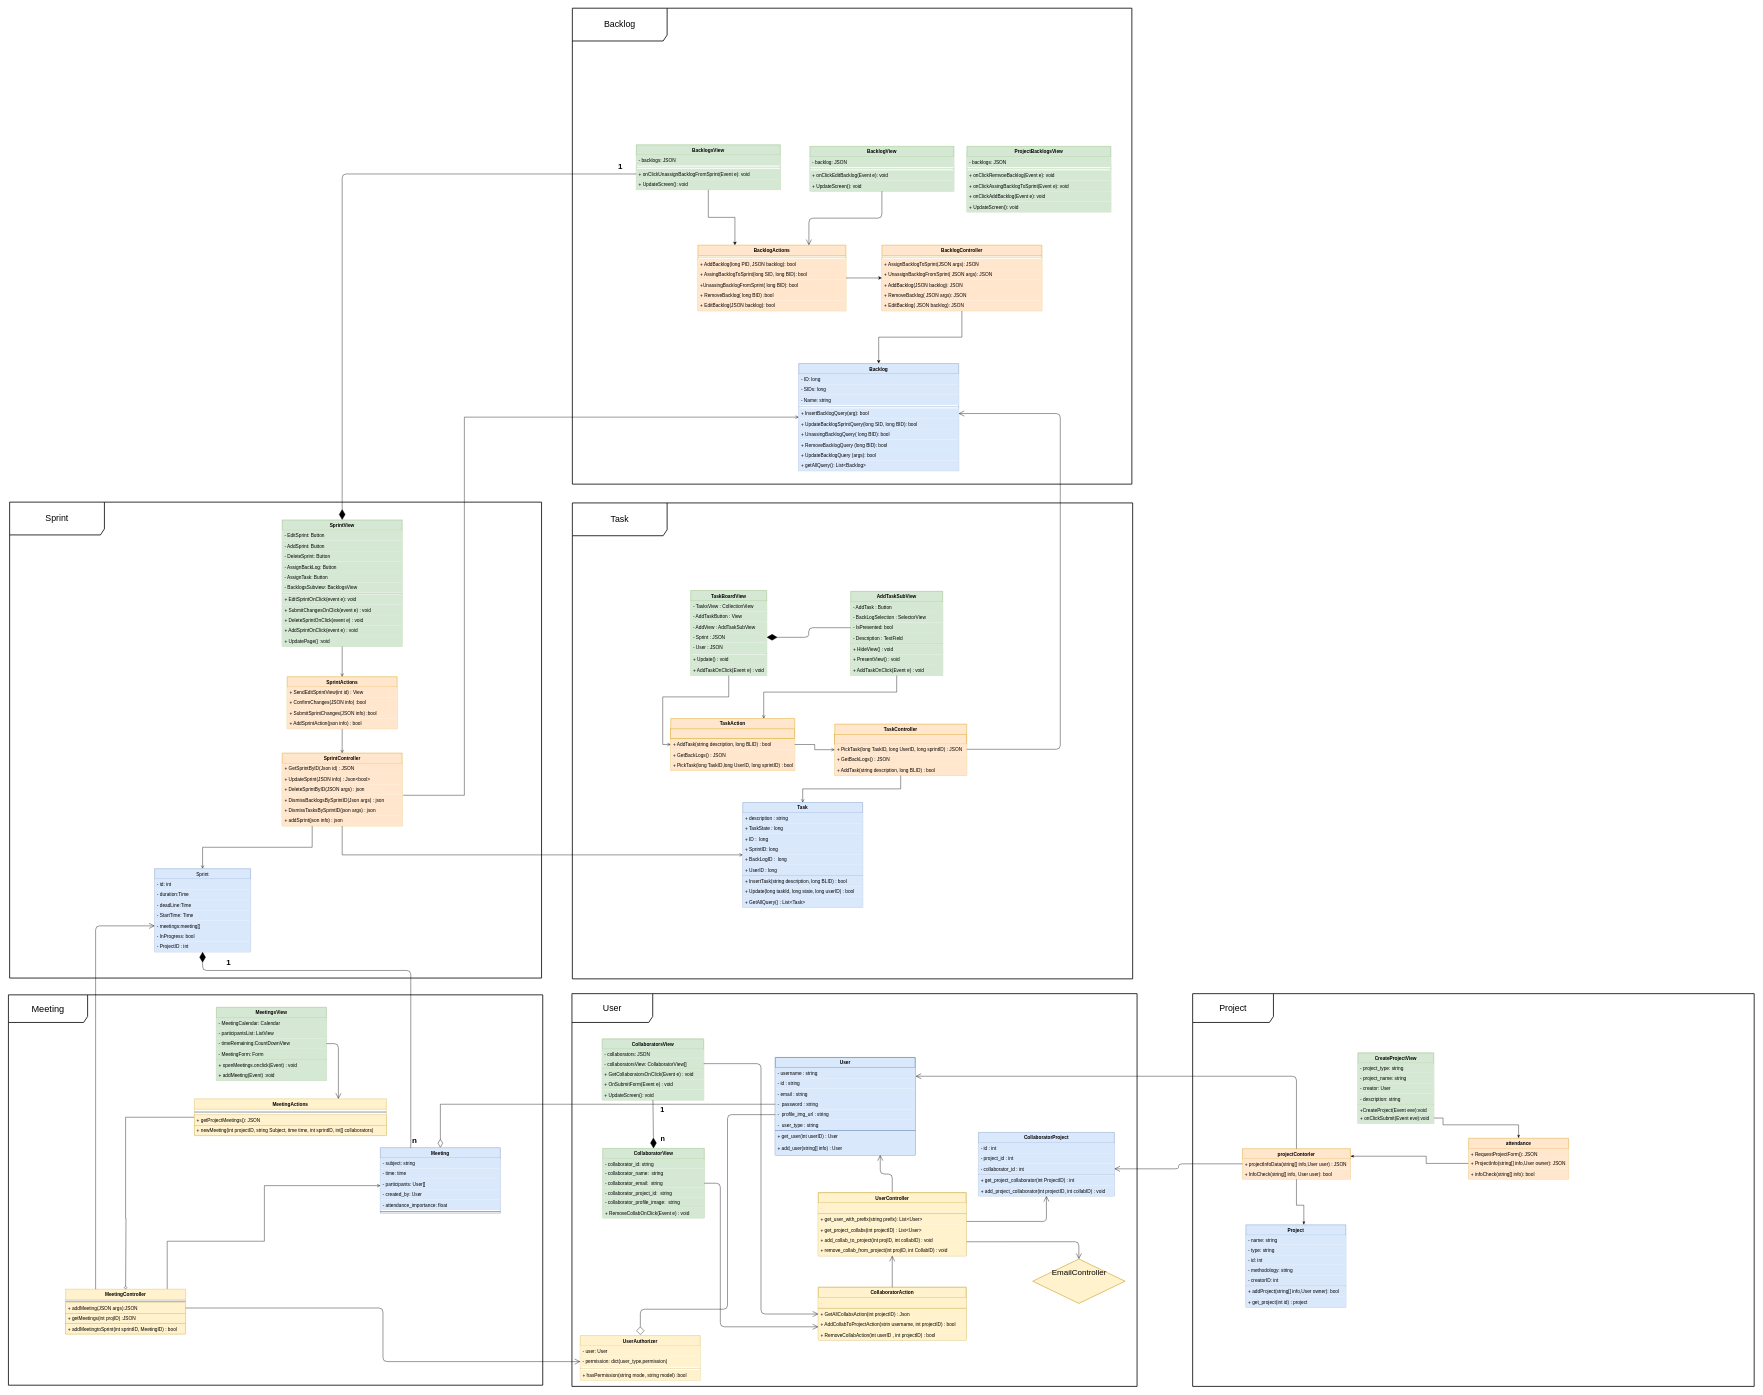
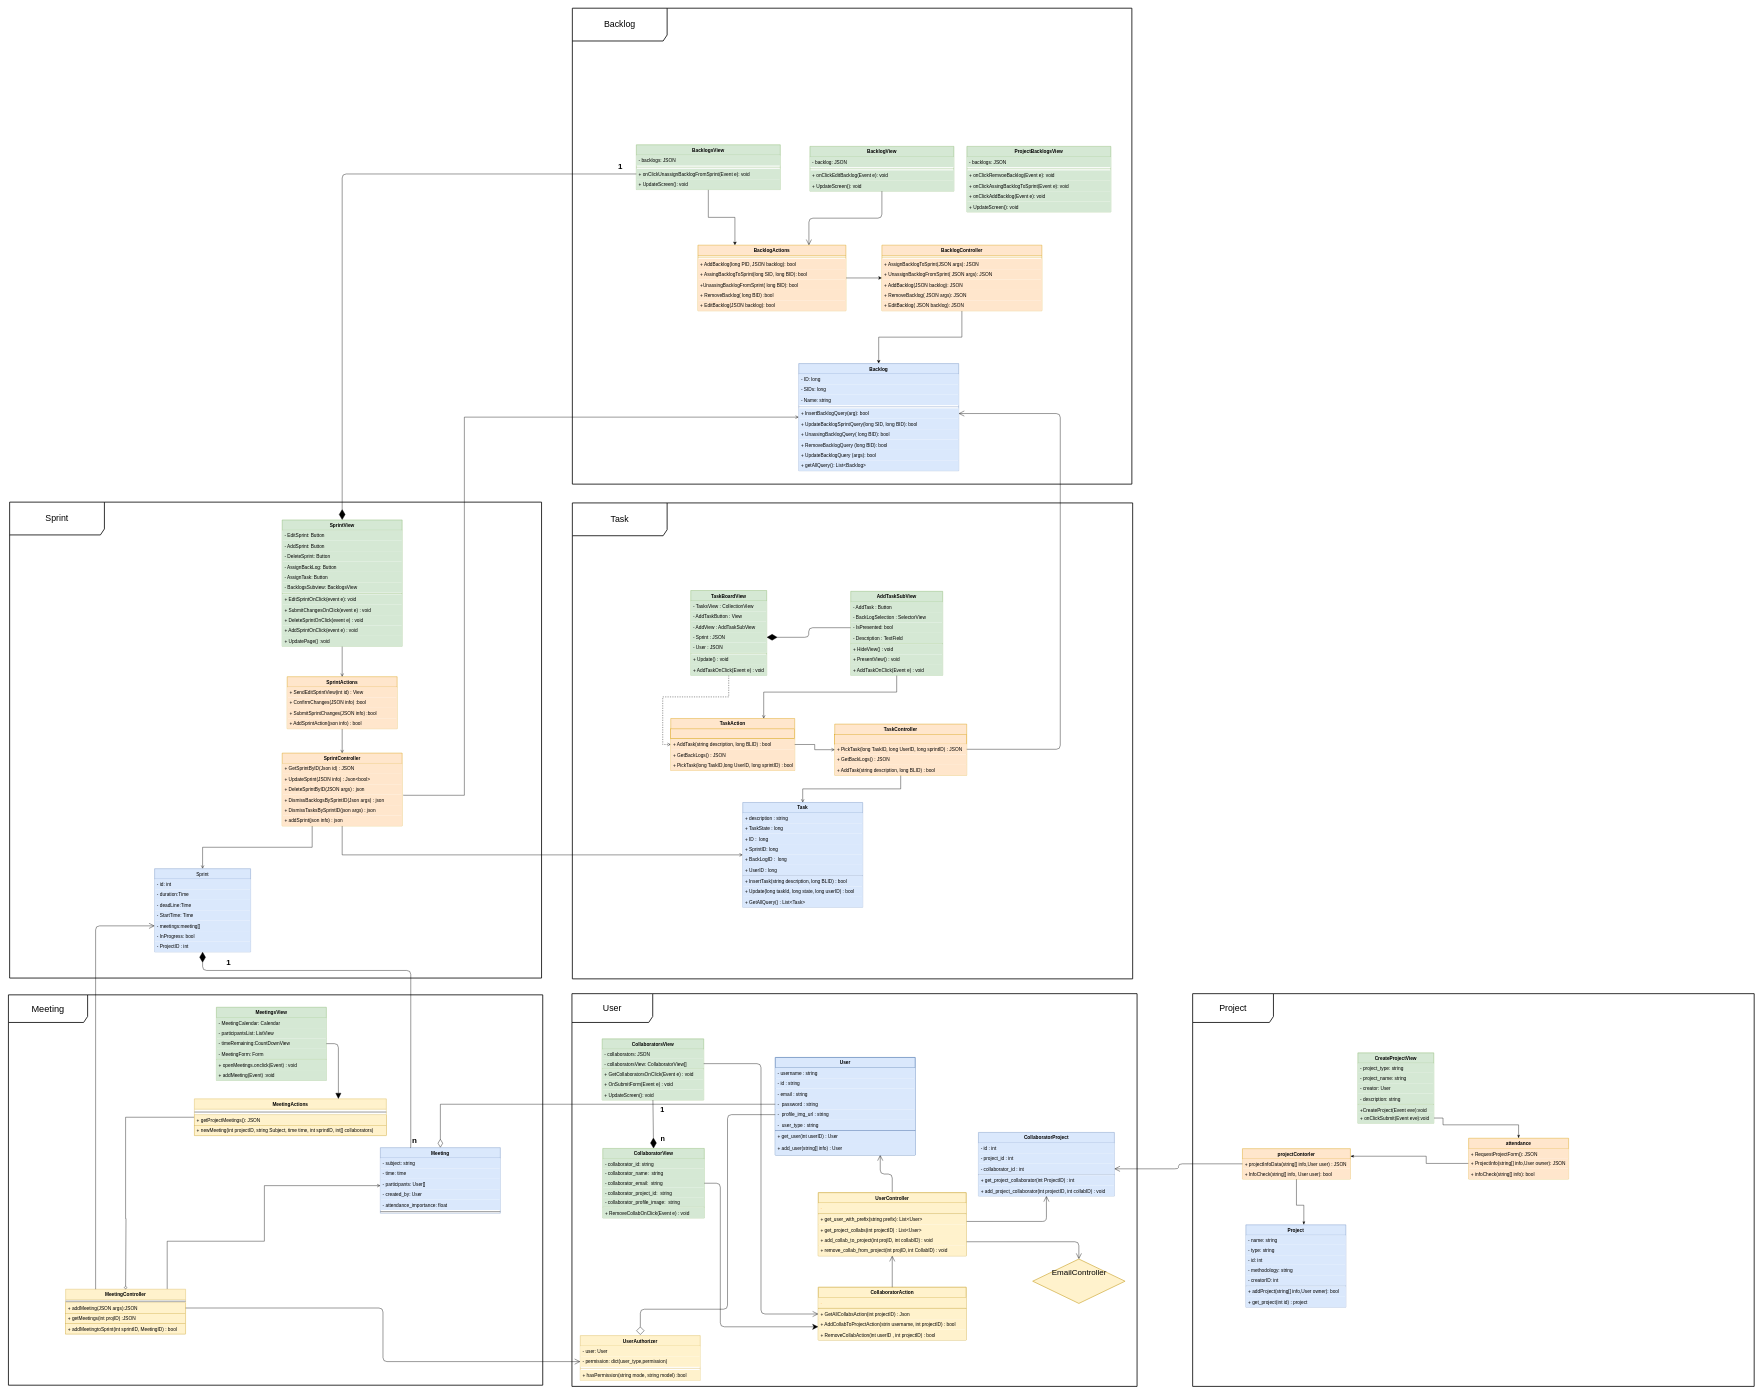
- <mxCell id="176" style="edgeStyle=orthogonalEdgeStyle;rounded=0;orthogonalLoop=1;jettySize=auto;html=1;exitX=0.5;exitY=1;exitDx=0;exitDy=0;entryX=0;entryY=0.5;entryDx=0;entryDy=0;endArrow=open;endFill=0;" parent="1" source="177" target="197" edge="1"><mxGeometry relative="1" as="geometry" /></mxCell>
+ <mxCell id="176" style="edgeStyle=orthogonalEdgeStyle;rounded=0;orthogonalLoop=1;jettySize=auto;html=1;exitX=0.5;exitY=1;exitDx=0;exitDy=0;entryX=0;entryY=0.5;entryDx=0;entryDy=0;endArrow=open;endFill=0;dashed=1;" parent="1" source="177" target="197" edge="1"><mxGeometry relative="1" as="geometry" /></mxCell>
- <mxCell id="223" value="" style="endArrow=open;endFill=1;endSize=12;html=1;strokeWidth=1;fontSize=20;fontColor=#000000;exitX=0.5;exitY=0;exitDx=0;exitDy=0;entryX=1.003;entryY=0.808;entryDx=0;entryDy=0;entryPerimeter=0;edgeStyle=orthogonalEdgeStyle;" parent="1" source="164" target="12" edge="1"><mxGeometry width="160" relative="1" as="geometry"><mxPoint x="3099" y="2704" as="sourcePoint" /><mxPoint x="3259" y="2704" as="targetPoint" /></mxGeometry></mxCell>
- <mxCell id="227" value="" style="endArrow=open;endFill=1;endSize=12;html=1;strokeWidth=1;fontSize=20;fontColor=#FFC478;exitX=1;exitY=0.5;exitDx=0;exitDy=0;entryX=0.75;entryY=0;entryDx=0;entryDy=0;edgeStyle=orthogonalEdgeStyle;" parent="1" source="63" target="43" edge="1"><mxGeometry width="160" relative="1" as="geometry"><mxPoint x="847" y="2624" as="sourcePoint" /><mxPoint x="1007" y="2624" as="targetPoint" /></mxGeometry></mxCell>
+ <mxCell id="227" value="" style="endArrow=block;endFill=1;endSize=12;html=1;strokeWidth=1;fontSize=20;fontColor=#FFC478;exitX=1;exitY=0.5;exitDx=0;exitDy=0;entryX=0.75;entryY=0;entryDx=0;entryDy=0;edgeStyle=orthogonalEdgeStyle;" parent="1" source="63" target="43" edge="1"><mxGeometry width="160" relative="1" as="geometry"><mxPoint x="847" y="2624" as="sourcePoint" /><mxPoint x="1007" y="2624" as="targetPoint" /></mxGeometry></mxCell>
- <mxCell id="262" value="" style="endArrow=open;endFill=1;endSize=12;html=1;strokeWidth=1;fontSize=20;fontColor=#000000;entryX=0;entryY=0.75;entryDx=0;entryDy=0;edgeStyle=orthogonalEdgeStyle;exitX=1;exitY=0.5;exitDx=0;exitDy=0;" parent="1" source="230" target="246" edge="1"><mxGeometry width="160" relative="1" as="geometry"><mxPoint x="1910" y="2669" as="sourcePoint" /><mxPoint x="2055.571" y="3294.857" as="targetPoint" /><Array as="points"><mxPoint x="1800" y="2958" /><mxPoint x="1800" y="3317" /></Array></mxGeometry></mxCell>
+ <mxCell id="262" value="" style="endArrow=classic;endFill=1;endSize=12;html=1;strokeWidth=1;fontSize=20;fontColor=#000000;entryX=0;entryY=0.75;entryDx=0;entryDy=0;edgeStyle=orthogonalEdgeStyle;exitX=1;exitY=0.5;exitDx=0;exitDy=0;" parent="1" source="230" target="246" edge="1"><mxGeometry width="160" relative="1" as="geometry"><mxPoint x="1910" y="2669" as="sourcePoint" /><mxPoint x="2055.571" y="3294.857" as="targetPoint" /><Array as="points"><mxPoint x="1800" y="2958" /><mxPoint x="1800" y="3317" /></Array></mxGeometry></mxCell>
